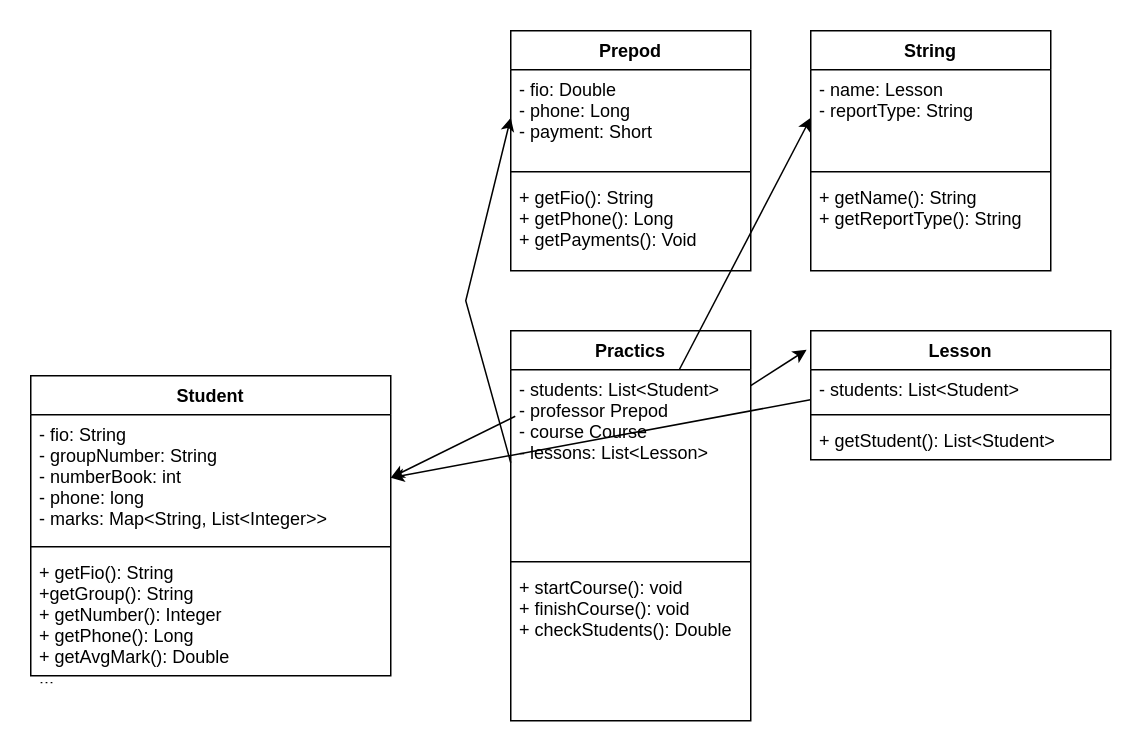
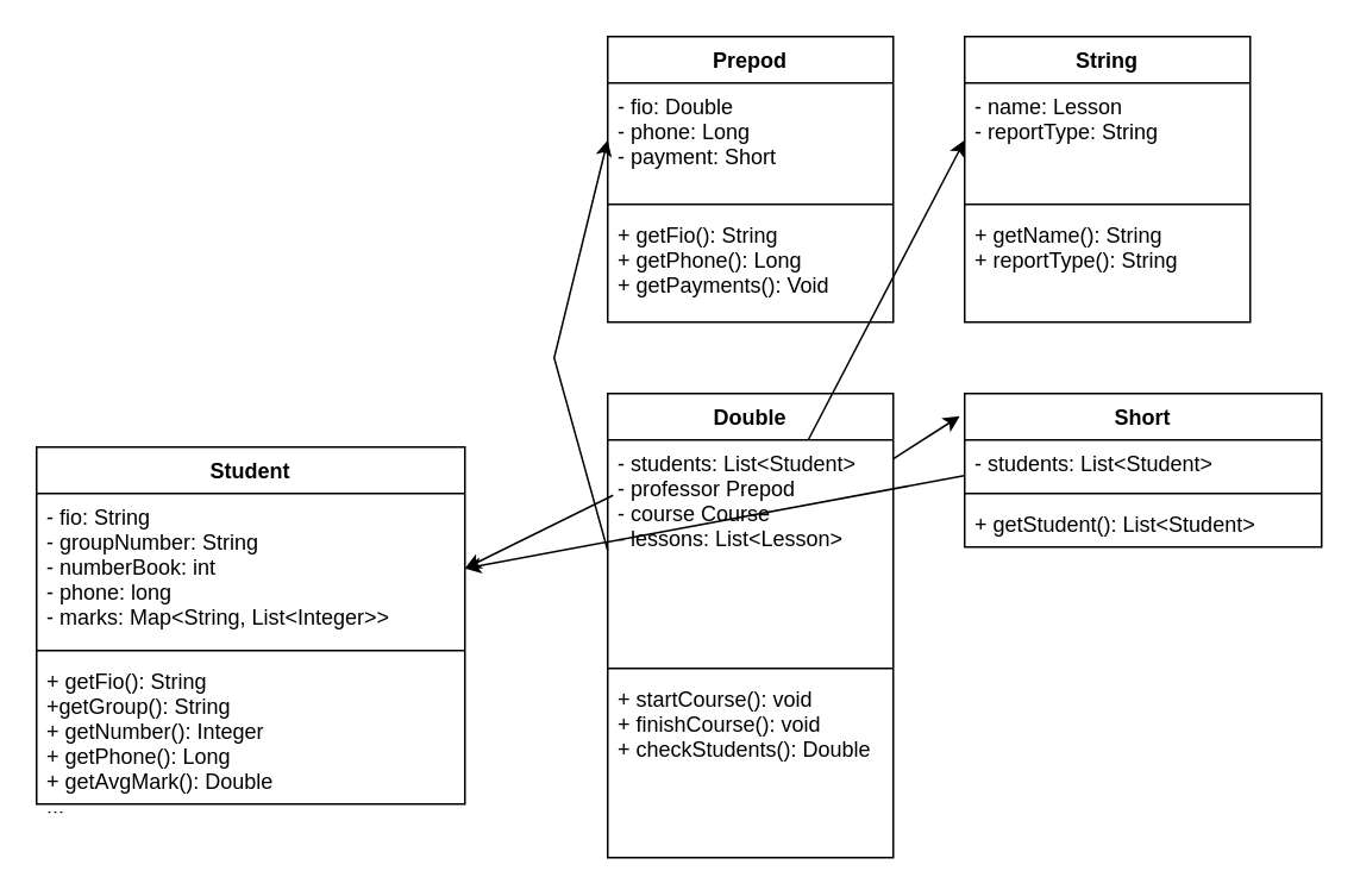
- <mxCell id="13" value="+ getName(): String&#10;+ getReportType(): String" style="text;strokeColor=none;fillColor=none;align=left;verticalAlign=top;spacingLeft=4;spacingRight=4;overflow=hidden;rotatable=0;points=[[0,0.5],[1,0.5]];portConstraint=eastwest;" vertex="1" parent="10"><mxGeometry y="98" width="160" height="62" as="geometry" /></mxCell>
+ <mxCell id="13" value="+ getName(): String&#10;+ reportType(): String" style="text;strokeColor=none;fillColor=none;align=left;verticalAlign=top;spacingLeft=4;spacingRight=4;overflow=hidden;rotatable=0;points=[[0,0.5],[1,0.5]];portConstraint=eastwest;" vertex="1" parent="10"><mxGeometry y="98" width="160" height="62" as="geometry" /></mxCell>
- <mxCell id="14" value="Practics" style="swimlane;fontStyle=1;align=center;verticalAlign=top;childLayout=stackLayout;horizontal=1;startSize=26;horizontalStack=0;resizeParent=1;resizeParentMax=0;resizeLast=0;collapsible=1;marginBottom=0;" vertex="1" parent="1"><mxGeometry x="340" y="220" width="160" height="260" as="geometry" /></mxCell>
+ <mxCell id="14" value="Double" style="swimlane;fontStyle=1;align=center;verticalAlign=top;childLayout=stackLayout;horizontal=1;startSize=26;horizontalStack=0;resizeParent=1;resizeParentMax=0;resizeLast=0;collapsible=1;marginBottom=0;" vertex="1" parent="1"><mxGeometry x="340" y="220" width="160" height="260" as="geometry" /></mxCell>
- <mxCell id="18" value="Lesson" style="swimlane;fontStyle=1;align=center;verticalAlign=top;childLayout=stackLayout;horizontal=1;startSize=26;horizontalStack=0;resizeParent=1;resizeParentMax=0;resizeLast=0;collapsible=1;marginBottom=0;" vertex="1" parent="1"><mxGeometry x="540" y="220" width="200" height="86" as="geometry" /></mxCell>
+ <mxCell id="18" value="Short" style="swimlane;fontStyle=1;align=center;verticalAlign=top;childLayout=stackLayout;horizontal=1;startSize=26;horizontalStack=0;resizeParent=1;resizeParentMax=0;resizeLast=0;collapsible=1;marginBottom=0;" vertex="1" parent="1"><mxGeometry x="540" y="220" width="200" height="86" as="geometry" /></mxCell>
